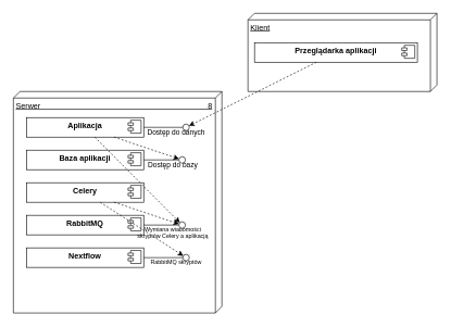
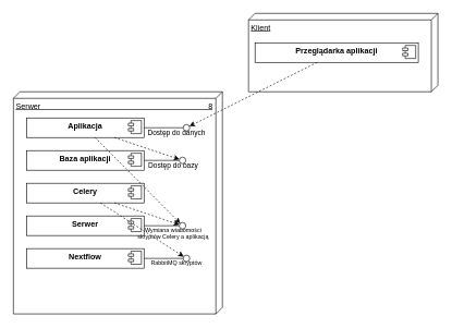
- <mxCell id="8" value="&lt;p style=&quot;margin: 0px ; margin-top: 6px ; text-align: center&quot;&gt;&lt;b&gt;RabbitMQ&lt;/b&gt;&lt;/p&gt;" style="align=left;overflow=fill;html=1;dropTarget=0;" vertex="1" parent="1"><mxGeometry x="40" y="330" width="180" height="30" as="geometry" /></mxCell>
+ <mxCell id="8" value="&lt;p style=&quot;margin: 0px ; margin-top: 6px ; text-align: center&quot;&gt;&lt;b&gt;Serwer&lt;/b&gt;&lt;/p&gt;" style="align=left;overflow=fill;html=1;dropTarget=0;" vertex="1" parent="1"><mxGeometry x="40" y="330" width="180" height="30" as="geometry" /></mxCell>
